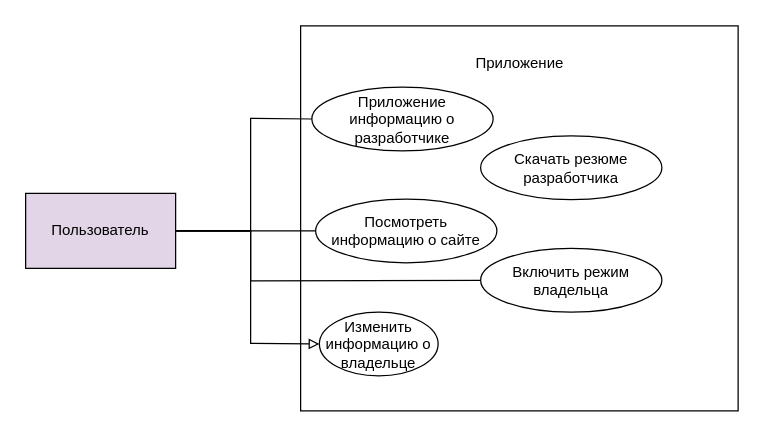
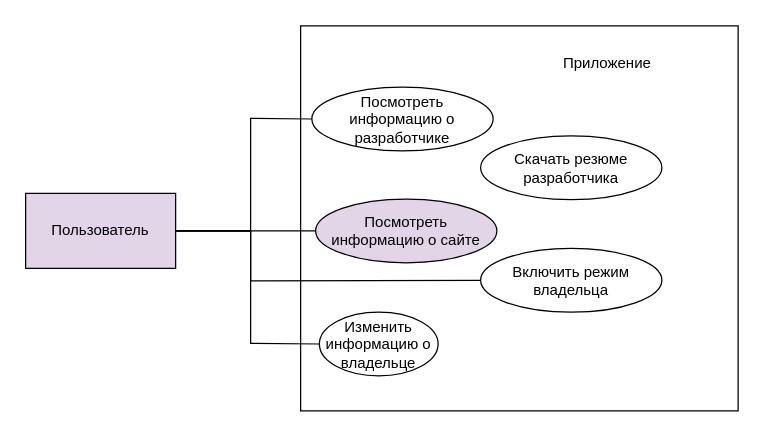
- <mxCell id="3" value="Приложение" style="text;html=1;align=center;verticalAlign=middle;resizable=0;points=[];autosize=1;strokeColor=none;fillColor=none;" parent="1" vertex="1"><mxGeometry x="365" y="35" width="100" height="30" as="geometry" /></mxCell>
+ <mxCell id="3" value="Приложение" style="text;html=1;align=center;verticalAlign=middle;resizable=0;points=[];autosize=1;strokeColor=none;fillColor=none;" parent="1" vertex="1"><mxGeometry x="435" y="35" width="100" height="30" as="geometry" /></mxCell>
- <mxCell id="9" value="Приложение информацию о разработчике" style="ellipse;whiteSpace=wrap;html=1;" parent="1" vertex="1"><mxGeometry x="249" y="69" width="145" height="51" as="geometry" /></mxCell>
+ <mxCell id="9" value="Посмотреть информацию о разработчике" style="ellipse;whiteSpace=wrap;html=1;" parent="1" vertex="1"><mxGeometry x="249" y="69" width="145" height="51" as="geometry" /></mxCell>
- <mxCell id="11" value="Посмотреть информацию о сайте" style="ellipse;whiteSpace=wrap;html=1;" parent="1" vertex="1"><mxGeometry x="252" y="158.5" width="145" height="51" as="geometry" /></mxCell>
+ <mxCell id="11" value="Посмотреть информацию о сайте" style="ellipse;whiteSpace=wrap;html=1;fillColor=#e1d5e7;" parent="1" vertex="1"><mxGeometry x="252" y="158.5" width="145" height="51" as="geometry" /></mxCell>
- <mxCell id="7" style="edgeStyle=none;rounded=0;html=1;exitX=1;exitY=0.5;exitDx=0;exitDy=0;entryX=0;entryY=0.5;entryDx=0;entryDy=0;endArrow=block;endFill=0;" parent="1" source="8" target="13" edge="1"><mxGeometry relative="1" as="geometry"><Array as="points"><mxPoint x="200" y="184" /><mxPoint x="200" y="274" /></Array></mxGeometry></mxCell>
+ <mxCell id="7" style="edgeStyle=none;rounded=0;html=1;exitX=1;exitY=0.5;exitDx=0;exitDy=0;entryX=0;entryY=0.5;entryDx=0;entryDy=0;endArrow=none;endFill=0;" parent="1" source="8" target="13" edge="1"><mxGeometry relative="1" as="geometry"><Array as="points"><mxPoint x="200" y="184" /><mxPoint x="200" y="274" /></Array></mxGeometry></mxCell>
